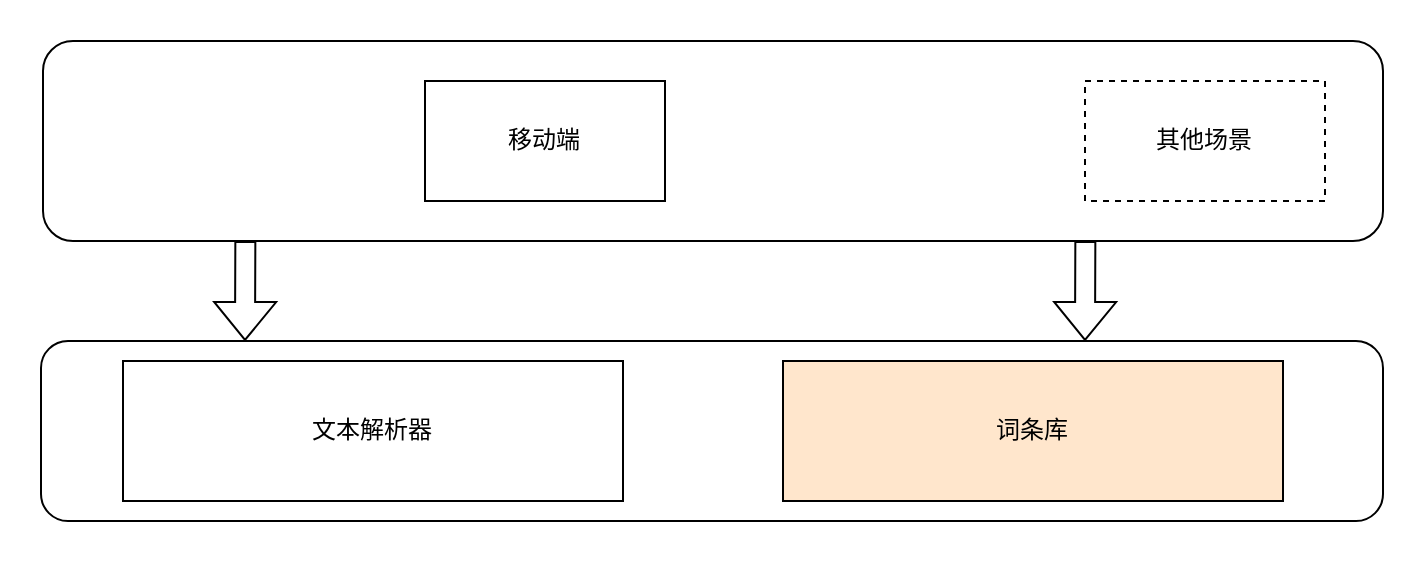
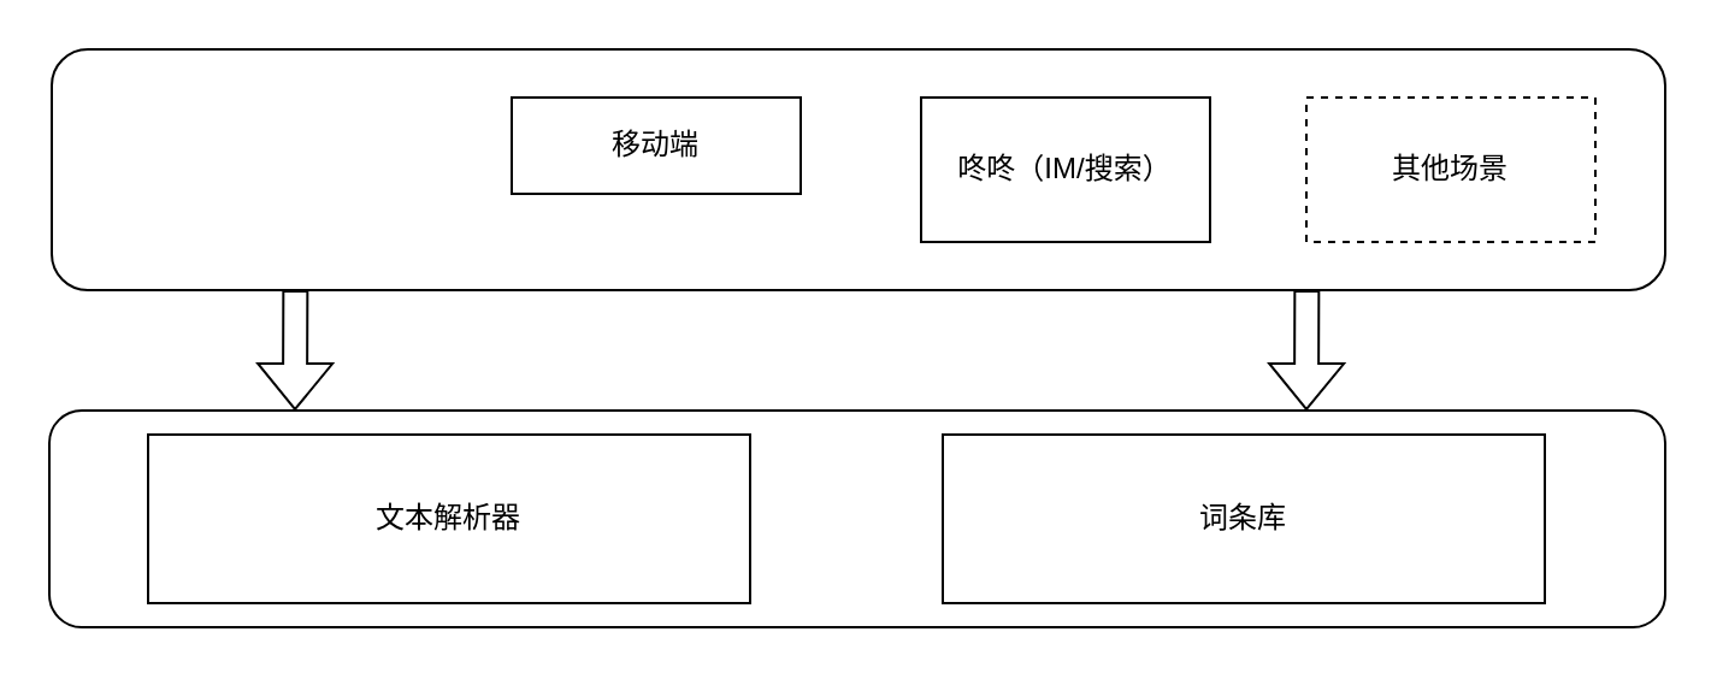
- <mxCell id="3" value="移动端" style="rounded=0;whiteSpace=wrap;html=1;" vertex="1" parent="1"><mxGeometry x="212" y="40" width="120" height="60" as="geometry" /></mxCell>
+ <mxCell id="3" value="移动端" style="rounded=0;whiteSpace=wrap;html=1;" vertex="1" parent="1"><mxGeometry x="212" y="40" width="120" height="40" as="geometry" /></mxCell>
+ <mxCell id="4" value="咚咚（IM/搜索）" style="rounded=0;whiteSpace=wrap;html=1;" vertex="1" parent="1"><mxGeometry x="382" y="40" width="120" height="60" as="geometry" /></mxCell>
- <mxCell id="8" value="词条库" style="rounded=0;whiteSpace=wrap;html=1;fillColor=#ffe6cc;" vertex="1" parent="1"><mxGeometry x="391" y="180" width="250" height="70" as="geometry" /></mxCell>
+ <mxCell id="8" value="词条库" style="rounded=0;whiteSpace=wrap;html=1;fillColor=#FFFFFF;" vertex="1" parent="1"><mxGeometry x="391" y="180" width="250" height="70" as="geometry" /></mxCell>
